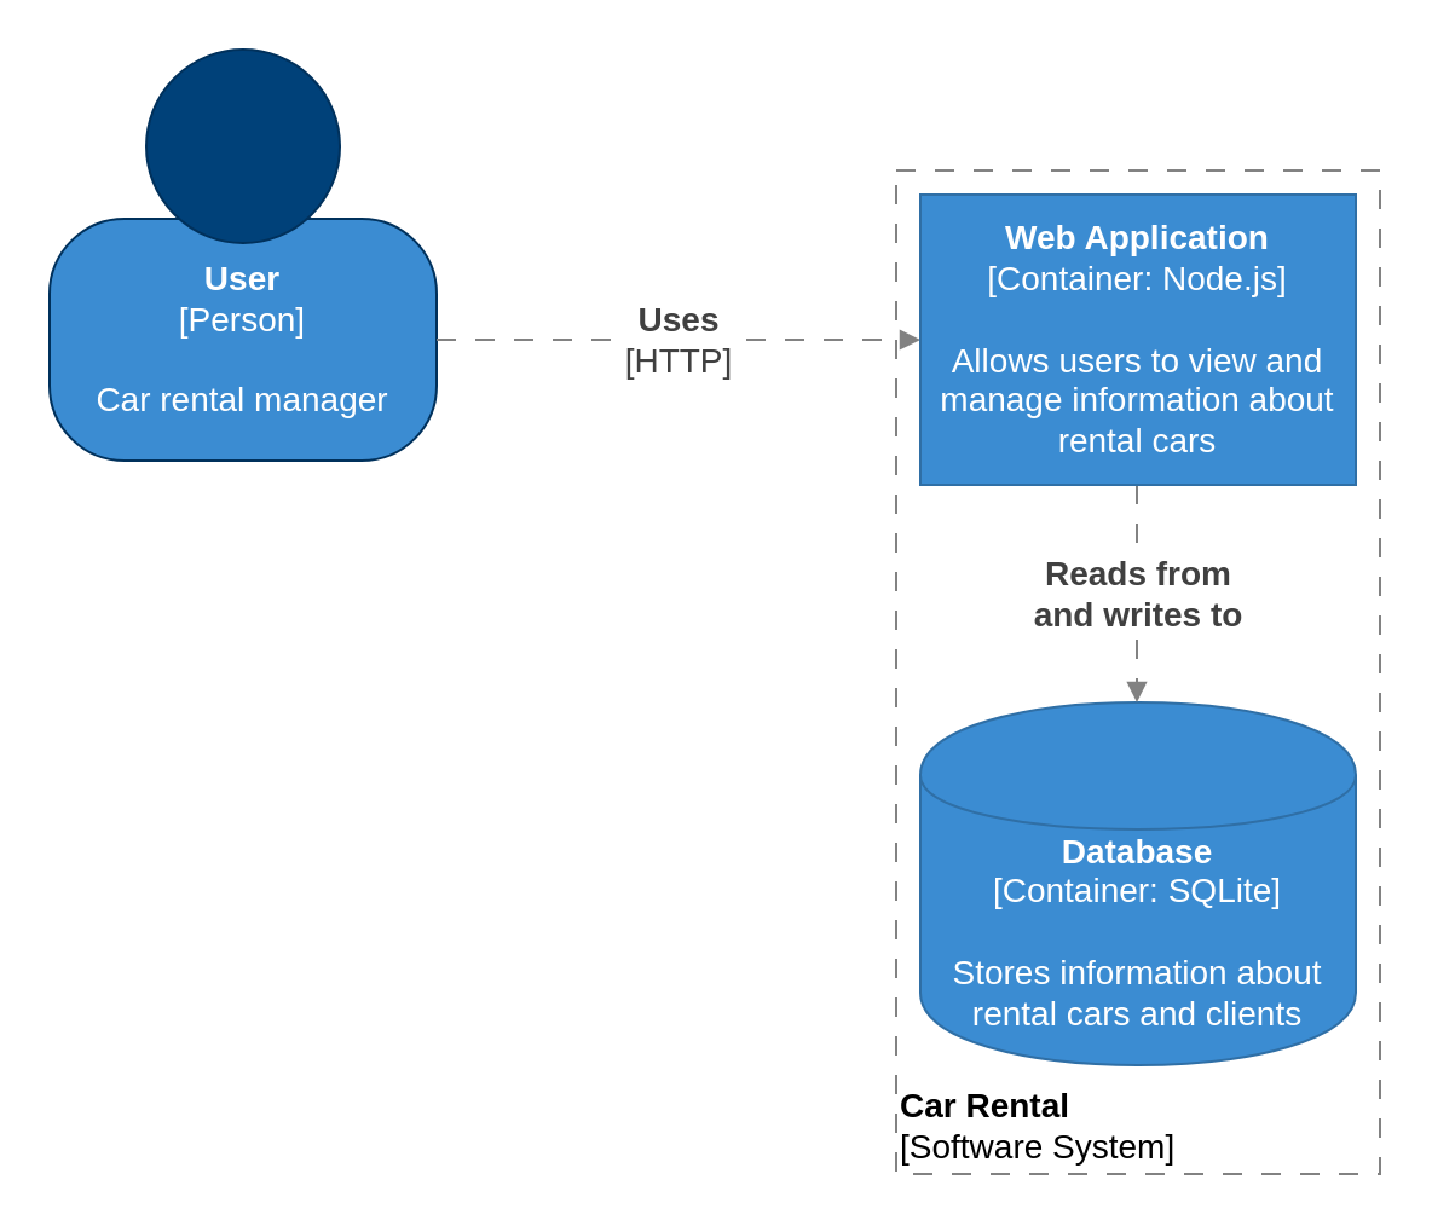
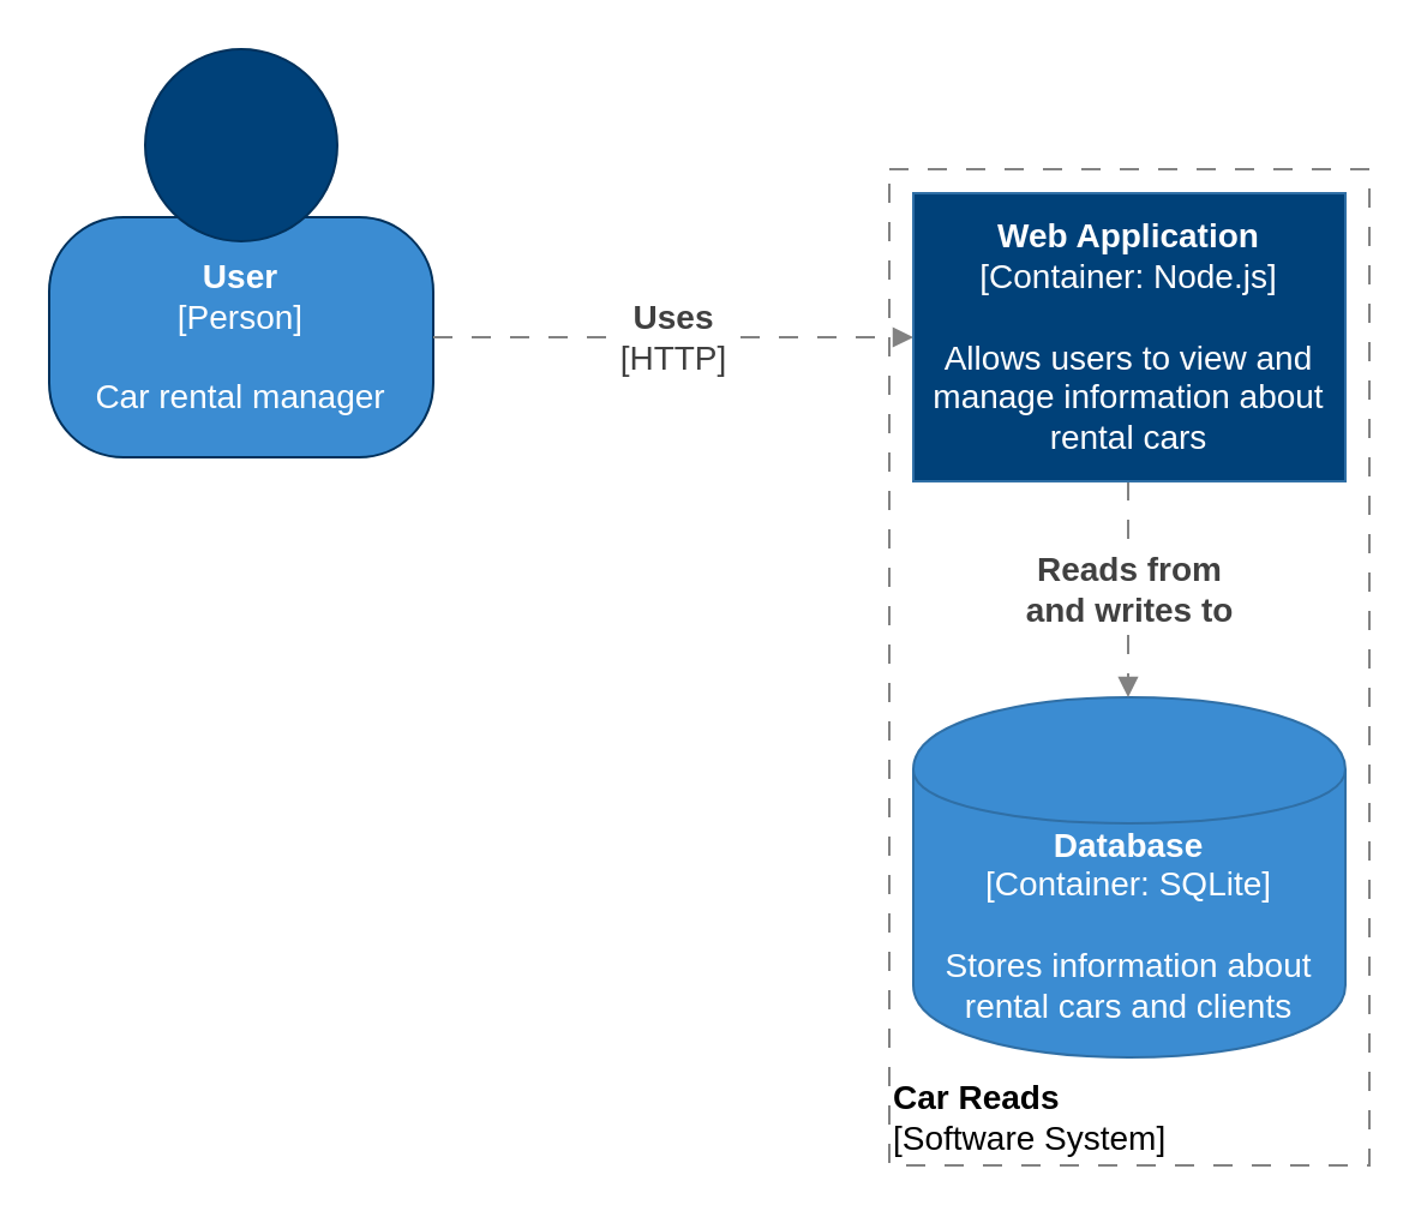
- <mxCell id="9" value="&lt;div style=&quot;font-size: 14px&quot;&gt;&lt;font style=&quot;font-size: 14px&quot;&gt;&lt;span&gt;&lt;b&gt;Web Application&lt;br&gt;&lt;/b&gt;&lt;/span&gt;&lt;/font&gt;&lt;/div&gt;&lt;div style=&quot;font-size: 14px&quot;&gt;&lt;font style=&quot;font-size: 14px&quot;&gt;&lt;span&gt;[Container: Node.js]&lt;/span&gt;&lt;/font&gt;&lt;/div&gt;&lt;div style=&quot;font-size: 14px&quot;&gt;&lt;font style=&quot;font-size: 14px&quot;&gt;&lt;span&gt;&lt;br&gt;&lt;/span&gt;&lt;/font&gt;&lt;/div&gt;&lt;div style=&quot;font-size: 14px&quot;&gt;&lt;span&gt;&lt;font style=&quot;font-size: 14px&quot;&gt;&lt;font style=&quot;font-size: 14px&quot;&gt;Allows users to view and manage information about rental car&lt;/font&gt;s&lt;/font&gt;&lt;br&gt;&lt;/span&gt;&lt;/div&gt;" style="rounded=0;whiteSpace=wrap;html=1;fillColor=#3B8CD2;fontColor=#FFFFFF;strokeColor=#2F6FA6;resizable=0;" vertex="1" parent="1"><mxGeometry x="380" y="80" width="180" height="120" as="geometry" /></mxCell>
+ <mxCell id="9" value="&lt;div style=&quot;font-size: 14px&quot;&gt;&lt;font style=&quot;font-size: 14px&quot;&gt;&lt;span&gt;&lt;b&gt;Web Application&lt;br&gt;&lt;/b&gt;&lt;/span&gt;&lt;/font&gt;&lt;/div&gt;&lt;div style=&quot;font-size: 14px&quot;&gt;&lt;font style=&quot;font-size: 14px&quot;&gt;&lt;span&gt;[Container: Node.js]&lt;/span&gt;&lt;/font&gt;&lt;/div&gt;&lt;div style=&quot;font-size: 14px&quot;&gt;&lt;font style=&quot;font-size: 14px&quot;&gt;&lt;span&gt;&lt;br&gt;&lt;/span&gt;&lt;/font&gt;&lt;/div&gt;&lt;div style=&quot;font-size: 14px&quot;&gt;&lt;span&gt;&lt;font style=&quot;font-size: 14px&quot;&gt;&lt;font style=&quot;font-size: 14px&quot;&gt;Allows users to view and manage information about rental car&lt;/font&gt;s&lt;/font&gt;&lt;br&gt;&lt;/span&gt;&lt;/div&gt;" style="rounded=0;whiteSpace=wrap;html=1;fillColor=#004179;fontColor=#FFFFFF;strokeColor=#2F6FA6;resizable=0;" vertex="1" parent="1"><mxGeometry x="380" y="80" width="180" height="120" as="geometry" /></mxCell>
- <mxCell id="6" value="&lt;font style=&quot;font-size: 14px&quot;&gt;&lt;b&gt;Car Rental&lt;/b&gt;&lt;br&gt;[Software System]&lt;/font&gt;" style="rounded=0;whiteSpace=wrap;html=1;strokeColor=#828282;fillColor=none;fontColor=#000000;align=left;labelPosition=center;verticalLabelPosition=middle;verticalAlign=bottom;dashed=1;strokeWidth=1;perimeterSpacing=0;spacing=2;spacingTop=0;fontSize=10;dashPattern=8 8;" vertex="1" parent="1"><mxGeometry x="370" y="70" width="200" height="415" as="geometry" /></mxCell>
+ <mxCell id="6" value="&lt;font style=&quot;font-size: 14px&quot;&gt;&lt;b&gt;Car Reads&lt;/b&gt;&lt;br&gt;[Software System]&lt;/font&gt;" style="rounded=0;whiteSpace=wrap;html=1;strokeColor=#828282;fillColor=none;fontColor=#000000;align=left;labelPosition=center;verticalLabelPosition=middle;verticalAlign=bottom;dashed=1;strokeWidth=1;perimeterSpacing=0;spacing=2;spacingTop=0;fontSize=10;dashPattern=8 8;" vertex="1" parent="1"><mxGeometry x="370" y="70" width="200" height="415" as="geometry" /></mxCell>
